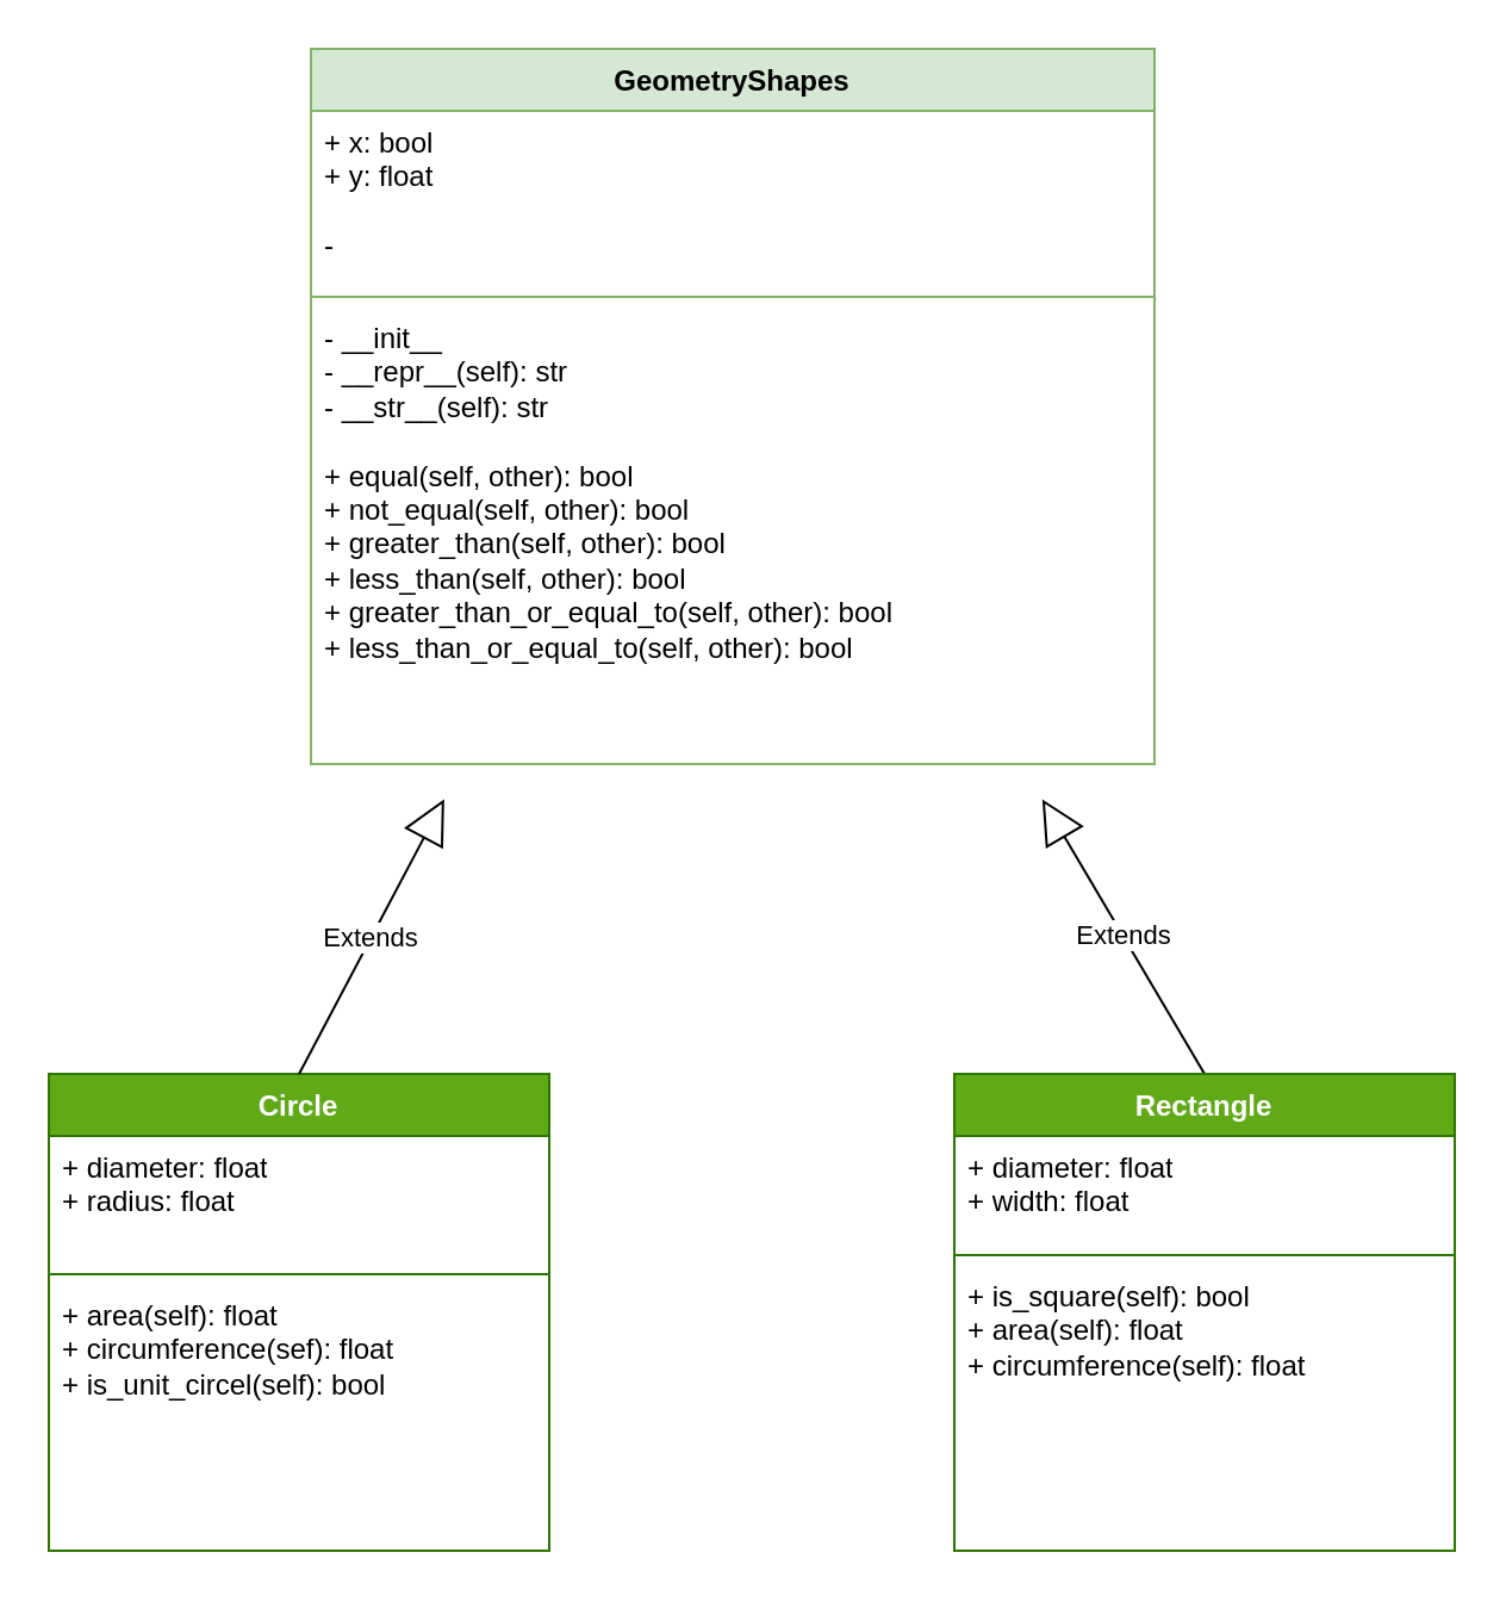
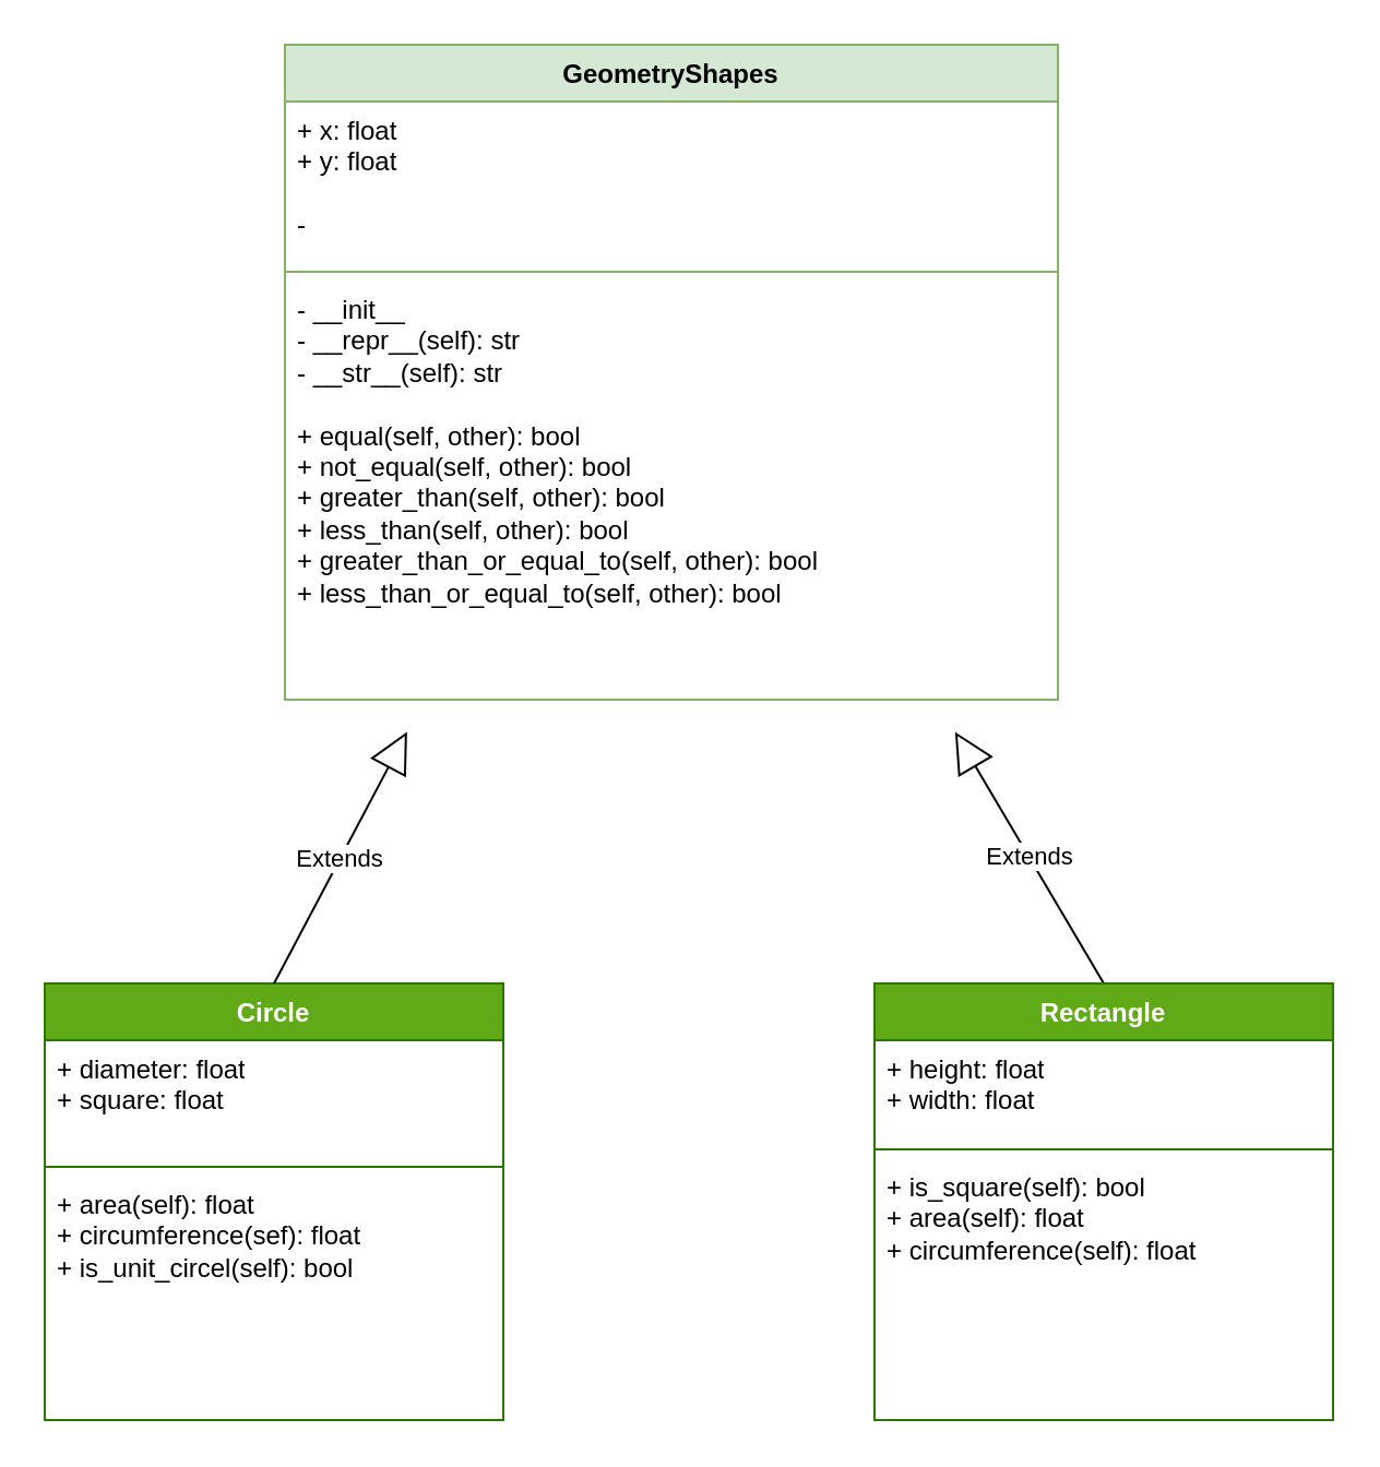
- <mxCell id="3" value="+ x: bool&lt;br&gt;+ y: float&lt;br&gt;&lt;br&gt;-&amp;nbsp;" style="text;strokeColor=none;fillColor=none;align=left;verticalAlign=top;spacingLeft=4;spacingRight=4;overflow=hidden;rotatable=0;points=[[0,0.5],[1,0.5]];portConstraint=eastwest;whiteSpace=wrap;html=1;" parent="2" vertex="1"><mxGeometry y="26" width="354" height="74" as="geometry" /></mxCell>
+ <mxCell id="3" value="+ x: float&lt;br&gt;+ y: float&lt;br&gt;&lt;br&gt;-&amp;nbsp;" style="text;strokeColor=none;fillColor=none;align=left;verticalAlign=top;spacingLeft=4;spacingRight=4;overflow=hidden;rotatable=0;points=[[0,0.5],[1,0.5]];portConstraint=eastwest;whiteSpace=wrap;html=1;" parent="2" vertex="1"><mxGeometry y="26" width="354" height="74" as="geometry" /></mxCell>
- <mxCell id="7" value="+ diameter: float&lt;br&gt;+ radius: float" style="text;strokeColor=none;fillColor=none;align=left;verticalAlign=top;spacingLeft=4;spacingRight=4;overflow=hidden;rotatable=0;points=[[0,0.5],[1,0.5]];portConstraint=eastwest;whiteSpace=wrap;html=1;" parent="6" vertex="1"><mxGeometry y="26" width="210" height="54" as="geometry" /></mxCell>
+ <mxCell id="7" value="+ diameter: float&lt;br&gt;+ square: float" style="text;strokeColor=none;fillColor=none;align=left;verticalAlign=top;spacingLeft=4;spacingRight=4;overflow=hidden;rotatable=0;points=[[0,0.5],[1,0.5]];portConstraint=eastwest;whiteSpace=wrap;html=1;" parent="6" vertex="1"><mxGeometry y="26" width="210" height="54" as="geometry" /></mxCell>
- <mxCell id="13" value="+ diameter: float&lt;br&gt;+ width: float" style="text;strokeColor=none;fillColor=none;align=left;verticalAlign=top;spacingLeft=4;spacingRight=4;overflow=hidden;rotatable=0;points=[[0,0.5],[1,0.5]];portConstraint=eastwest;whiteSpace=wrap;html=1;" parent="12" vertex="1"><mxGeometry y="26" width="210" height="46" as="geometry" /></mxCell>
+ <mxCell id="13" value="+ height: float&lt;br&gt;+ width: float" style="text;strokeColor=none;fillColor=none;align=left;verticalAlign=top;spacingLeft=4;spacingRight=4;overflow=hidden;rotatable=0;points=[[0,0.5],[1,0.5]];portConstraint=eastwest;whiteSpace=wrap;html=1;" parent="12" vertex="1"><mxGeometry y="26" width="210" height="46" as="geometry" /></mxCell>
